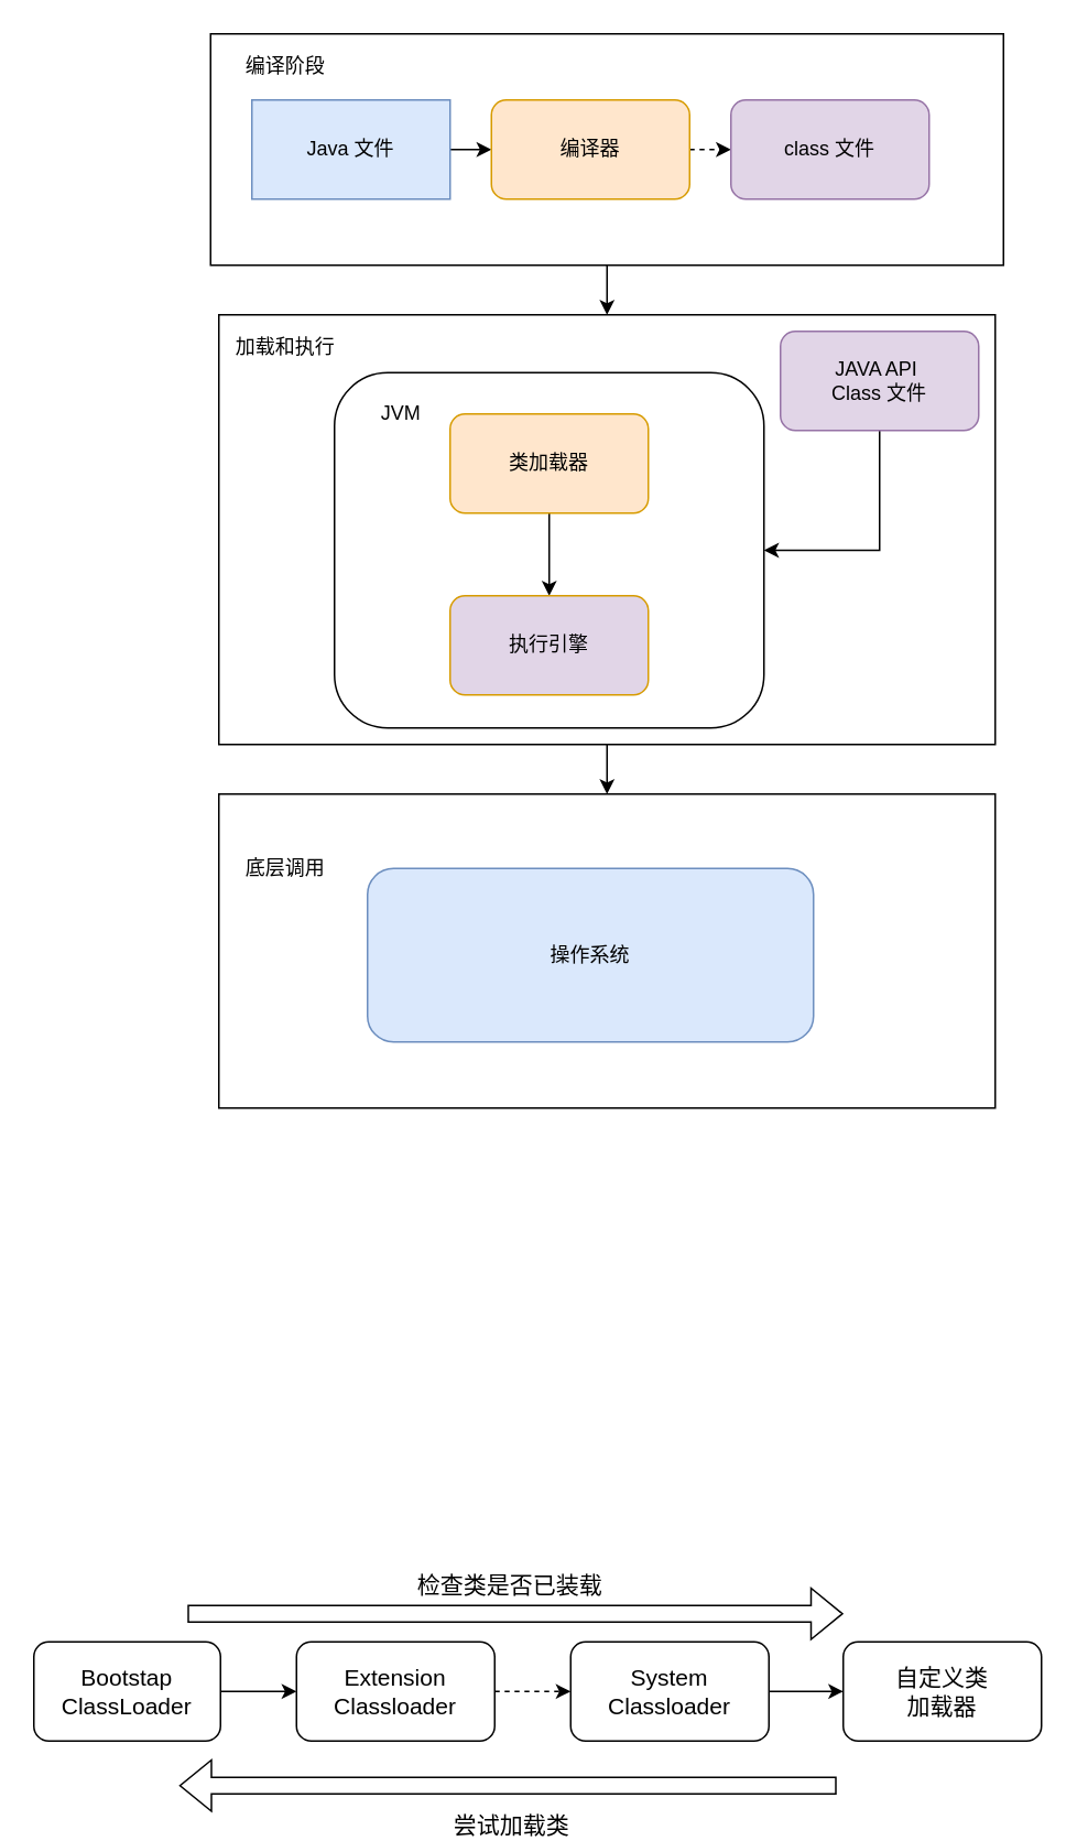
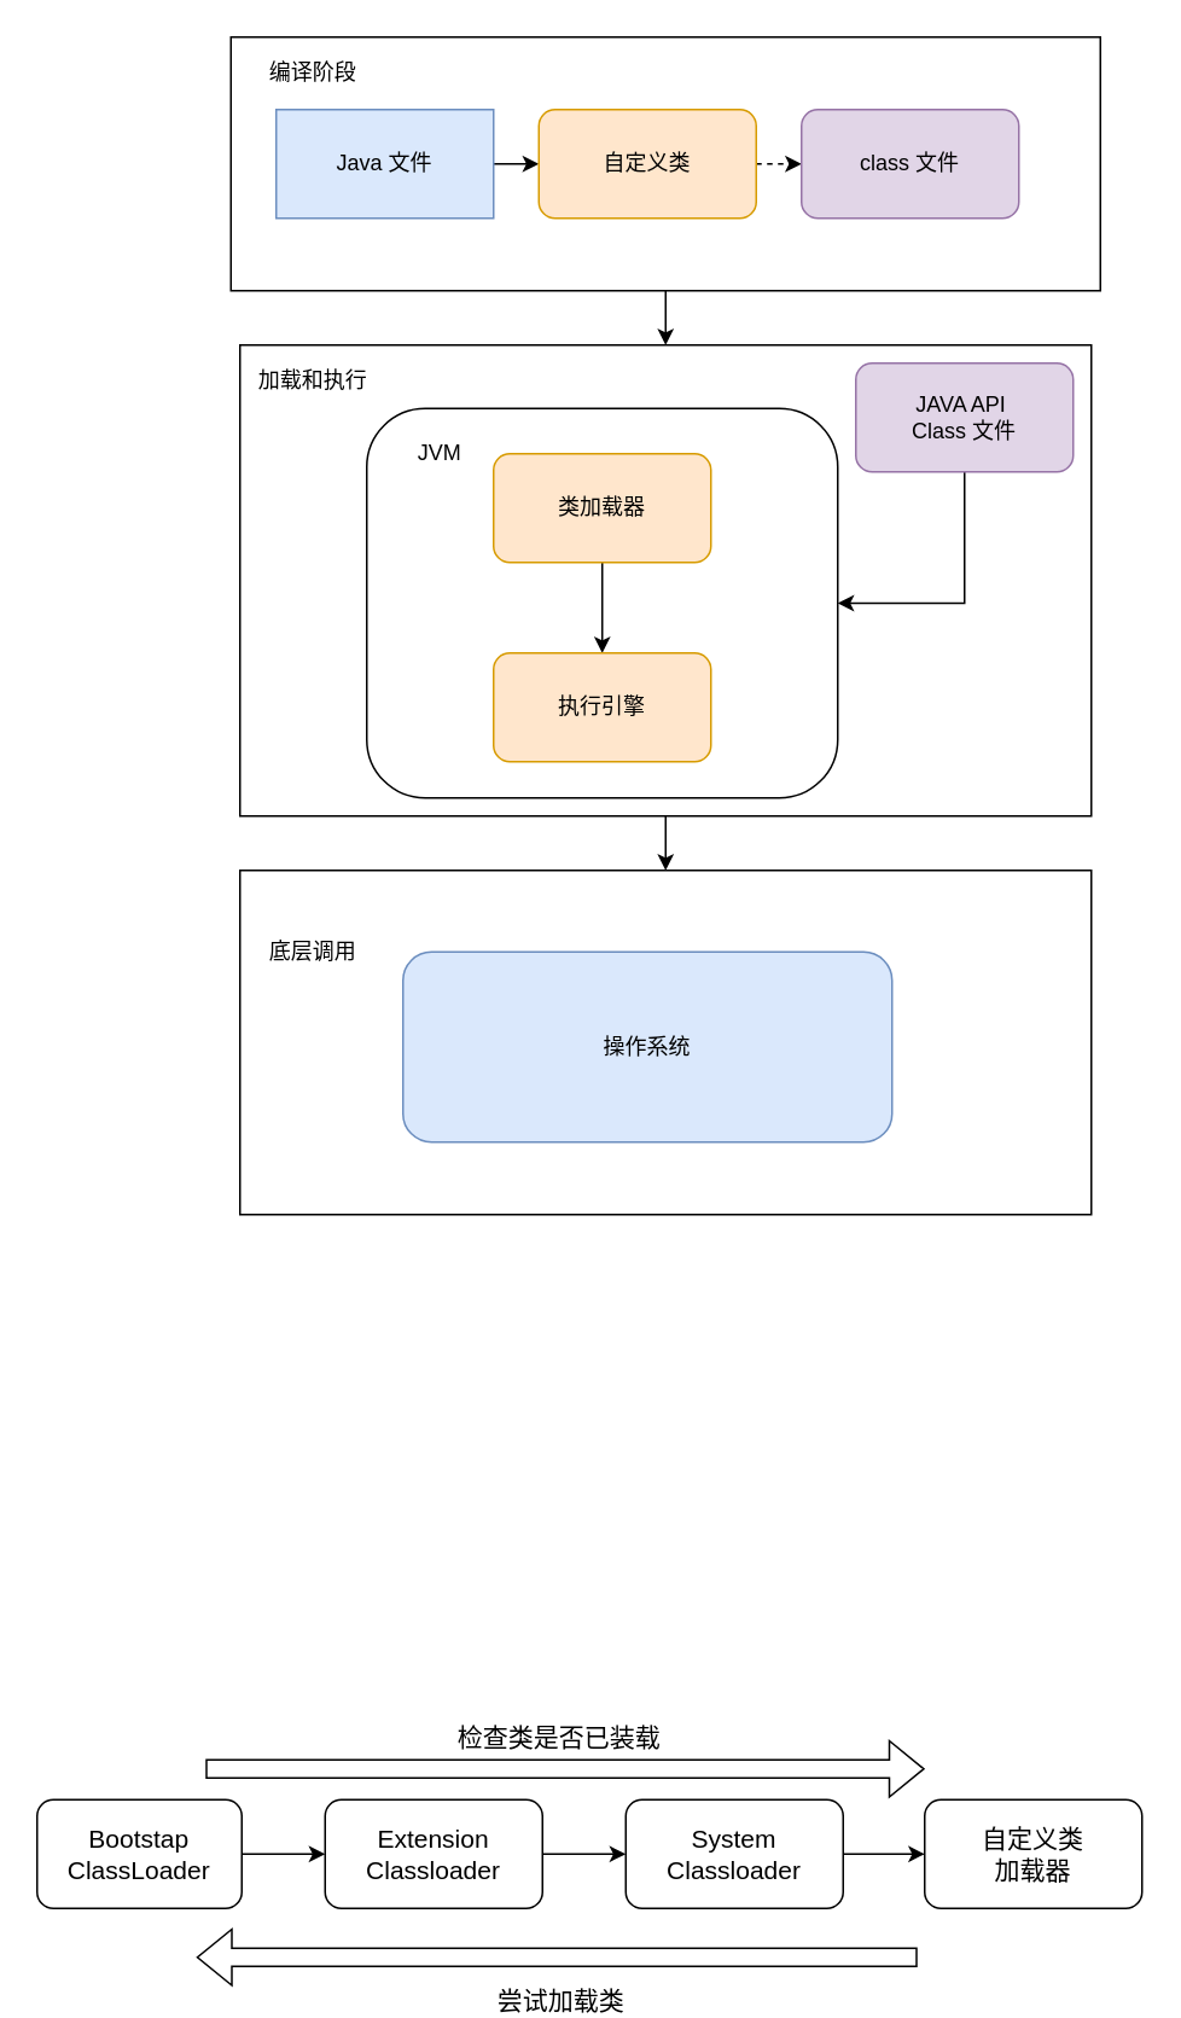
- <mxCell id="8" value="编译器" style="rounded=1;whiteSpace=wrap;html=1;fillColor=#ffe6cc;strokeColor=#d79b00;" parent="1" vertex="1"><mxGeometry x="297" y="60" width="120" height="60" as="geometry" /></mxCell>
+ <mxCell id="8" value="自定义类" style="rounded=1;whiteSpace=wrap;html=1;fillColor=#ffe6cc;strokeColor=#d79b00;" parent="1" vertex="1"><mxGeometry x="297" y="60" width="120" height="60" as="geometry" /></mxCell>
- <mxCell id="17" value="执行引擎" style="rounded=1;whiteSpace=wrap;html=1;fillColor=#e1d5e7;strokeColor=#d79b00;" parent="1" vertex="1"><mxGeometry x="272" y="360" width="120" height="60" as="geometry" /></mxCell>
+ <mxCell id="17" value="执行引擎" style="rounded=1;whiteSpace=wrap;html=1;fillColor=#ffe6cc;strokeColor=#d79b00;" parent="1" vertex="1"><mxGeometry x="272" y="360" width="120" height="60" as="geometry" /></mxCell>
- <mxCell id="25" value="" style="edgeStyle=orthogonalEdgeStyle;rounded=0;orthogonalLoop=1;jettySize=auto;html=1;fontSize=14;dashed=1;" edge="1" parent="1" source="26" target="28"><mxGeometry relative="1" as="geometry" /></mxCell>
+ <mxCell id="25" value="" style="edgeStyle=orthogonalEdgeStyle;rounded=0;orthogonalLoop=1;jettySize=auto;html=1;fontSize=14;" edge="1" parent="1" source="26" target="28"><mxGeometry relative="1" as="geometry" /></mxCell>
